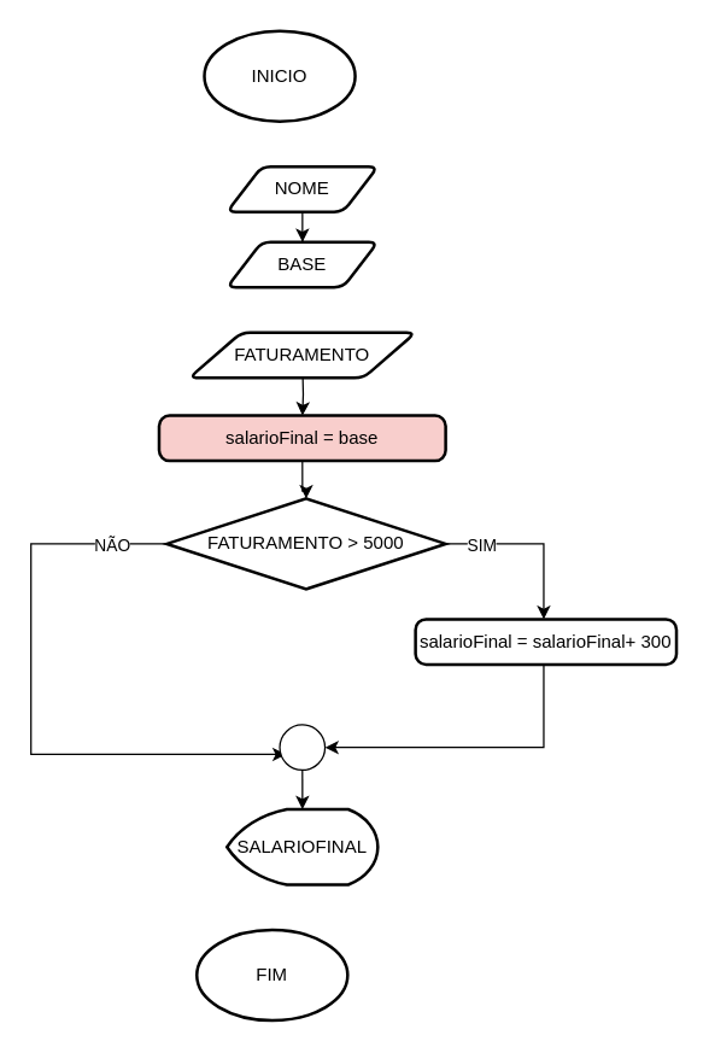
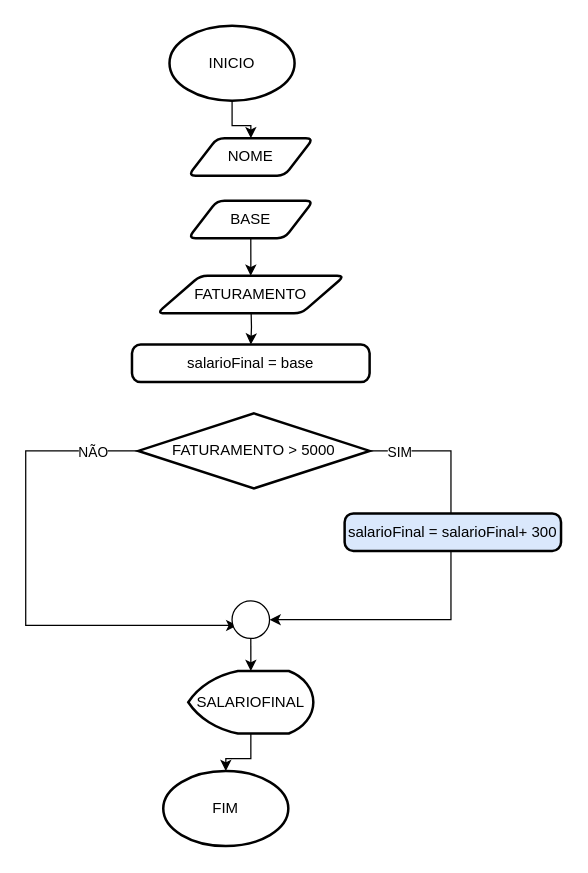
+ <mxCell id="2" style="edgeStyle=orthogonalEdgeStyle;rounded=0;orthogonalLoop=1;jettySize=auto;html=1;" parent="1" source="3" target="6" edge="1"><mxGeometry relative="1" as="geometry" /></mxCell>
- <mxCell id="5" style="edgeStyle=orthogonalEdgeStyle;rounded=0;orthogonalLoop=1;jettySize=auto;html=1;" parent="1" source="6" target="9" edge="1"><mxGeometry relative="1" as="geometry" /></mxCell>
+ <mxCell id="8" style="edgeStyle=orthogonalEdgeStyle;rounded=0;orthogonalLoop=1;jettySize=auto;html=1;exitX=0.5;exitY=1;exitDx=0;exitDy=0;" parent="1" source="9" target="19" edge="1"><mxGeometry relative="1" as="geometry" /></mxCell>
- <mxCell id="10" value="salarioFinal = base" style="rounded=1;whiteSpace=wrap;html=1;absoluteArcSize=1;arcSize=14;strokeWidth=2;fillColor=#f8cecc;" parent="1" vertex="1"><mxGeometry x="104.96" y="275" width="190" height="30" as="geometry" /></mxCell>
+ <mxCell id="10" value="salarioFinal = base" style="rounded=1;whiteSpace=wrap;html=1;absoluteArcSize=1;arcSize=14;strokeWidth=2;" parent="1" vertex="1"><mxGeometry x="104.96" y="275" width="190" height="30" as="geometry" /></mxCell>
- <mxCell id="11" style="edgeStyle=orthogonalEdgeStyle;rounded=0;orthogonalLoop=1;jettySize=auto;html=1;exitX=0.5;exitY=1;exitDx=0;exitDy=0;" parent="1" source="10" target="16" edge="1"><mxGeometry relative="1" as="geometry"><mxPoint x="199.96" y="335" as="targetPoint" /></mxGeometry></mxCell>
- <mxCell id="12" style="edgeStyle=orthogonalEdgeStyle;rounded=0;orthogonalLoop=1;jettySize=auto;html=1;" parent="1" source="16" target="21" edge="1"><mxGeometry relative="1" as="geometry"><mxPoint x="340" y="410" as="targetPoint" /><Array as="points"><mxPoint x="360" y="360" /></Array></mxGeometry></mxCell>
+ <mxCell id="12" style="edgeStyle=orthogonalEdgeStyle;rounded=0;orthogonalLoop=1;jettySize=auto;html=1;endArrow=none;" parent="1" source="16" target="21" edge="1"><mxGeometry relative="1" as="geometry"><mxPoint x="340" y="410" as="targetPoint" /><Array as="points"><mxPoint x="360" y="360" /></Array></mxGeometry></mxCell>
- <mxCell id="21" value="salarioFinal = salarioFinal+ 300" style="rounded=1;whiteSpace=wrap;html=1;absoluteArcSize=1;arcSize=14;strokeWidth=2;" parent="1" vertex="1"><mxGeometry x="274.98" y="410" width="173.02" height="30" as="geometry" /></mxCell>
+ <mxCell id="21" value="salarioFinal = salarioFinal+ 300" style="rounded=1;whiteSpace=wrap;html=1;absoluteArcSize=1;arcSize=14;strokeWidth=2;fillColor=#dae8fc;" parent="1" vertex="1"><mxGeometry x="274.98" y="410" width="173.02" height="30" as="geometry" /></mxCell>
+ <mxCell id="22" style="edgeStyle=orthogonalEdgeStyle;rounded=0;orthogonalLoop=1;jettySize=auto;html=1;" parent="1" source="23" target="4" edge="1"><mxGeometry relative="1" as="geometry" /></mxCell>
